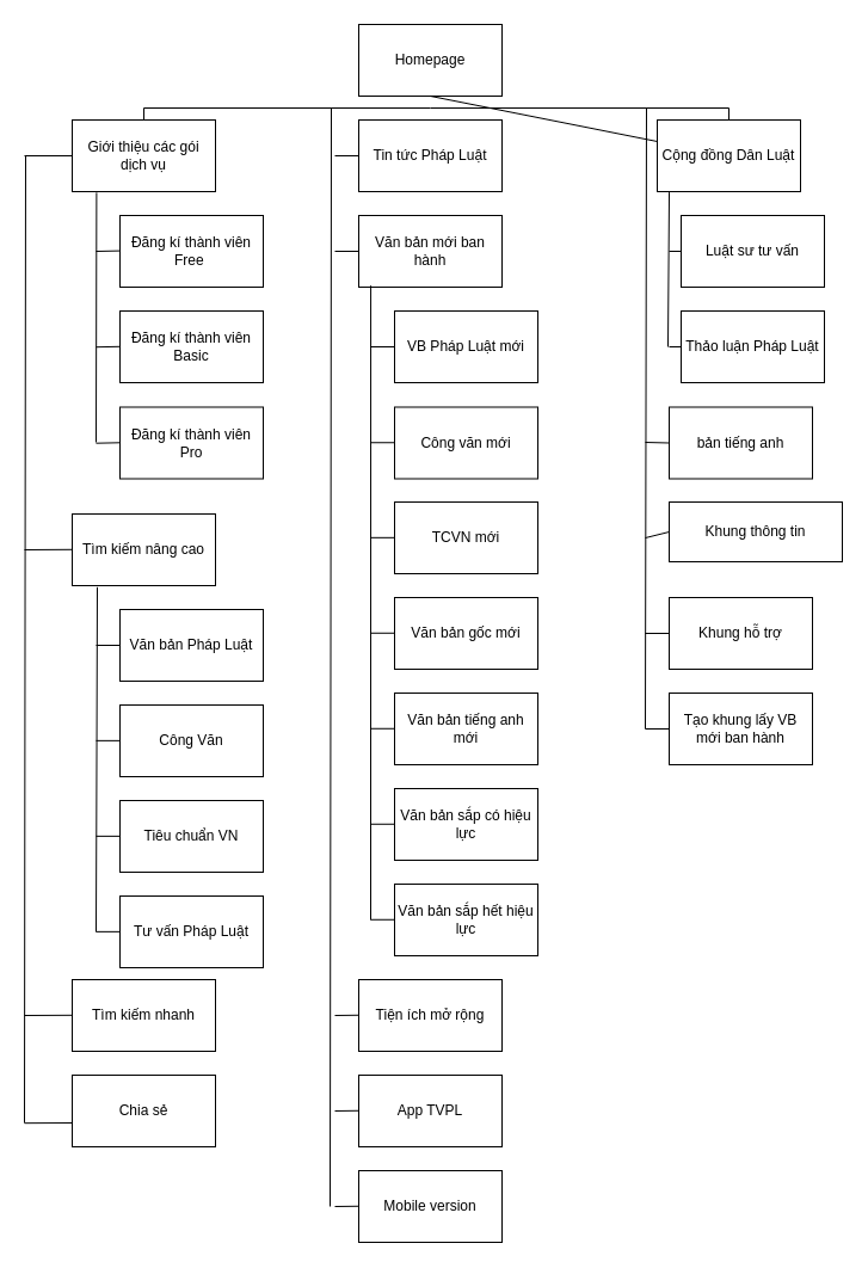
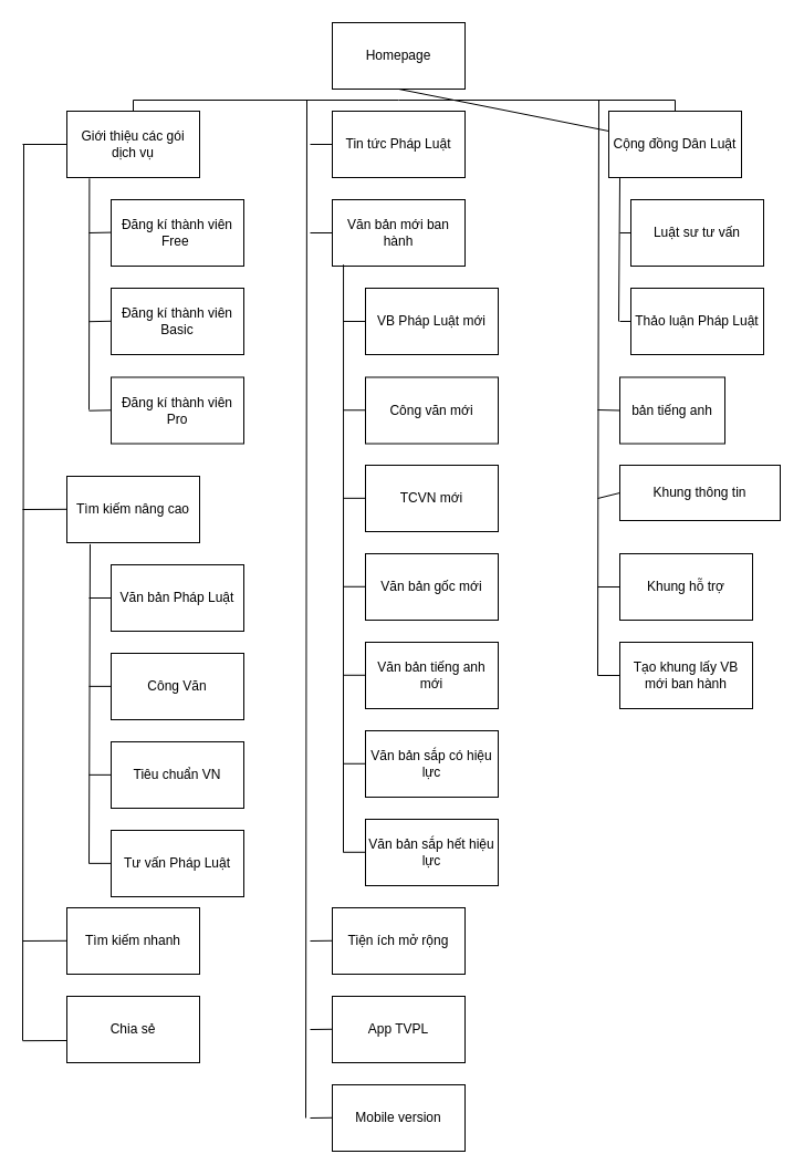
- <mxCell id="29" value="bản tiếng anh" style="rounded=0;whiteSpace=wrap;html=1;" vertex="1" parent="1"><mxGeometry x="560" y="340.5" width="120" height="60" as="geometry" /></mxCell>
+ <mxCell id="29" value="bản tiếng anh" style="rounded=0;whiteSpace=wrap;html=1;" vertex="1" parent="1"><mxGeometry x="560" y="340.5" width="95" height="60" as="geometry" /></mxCell>
